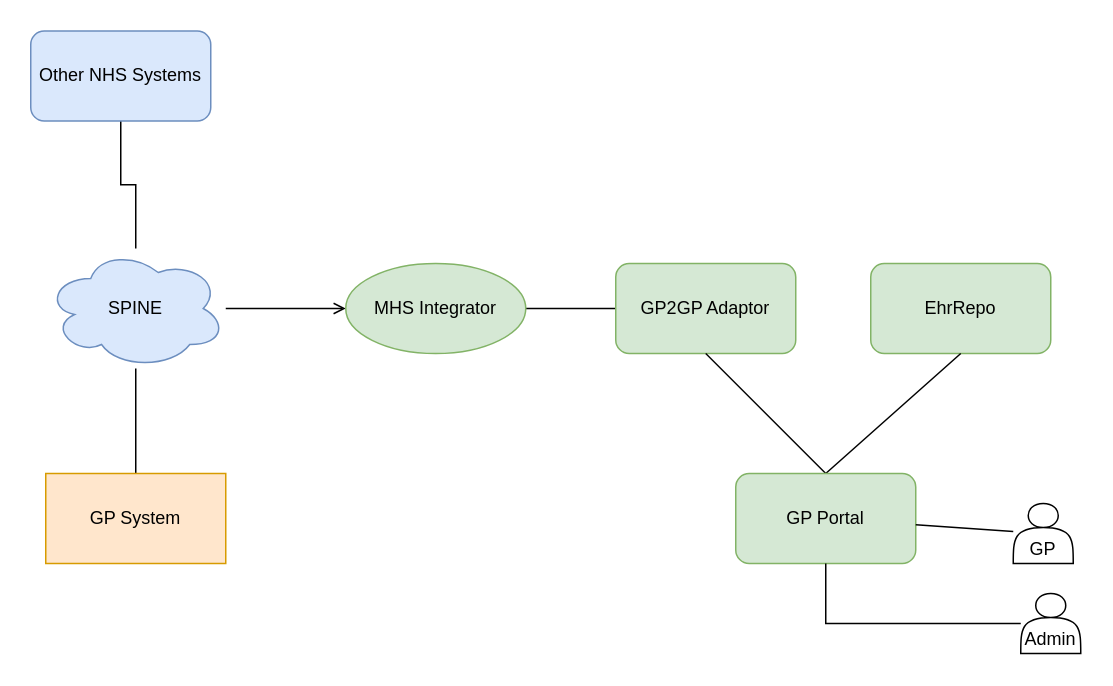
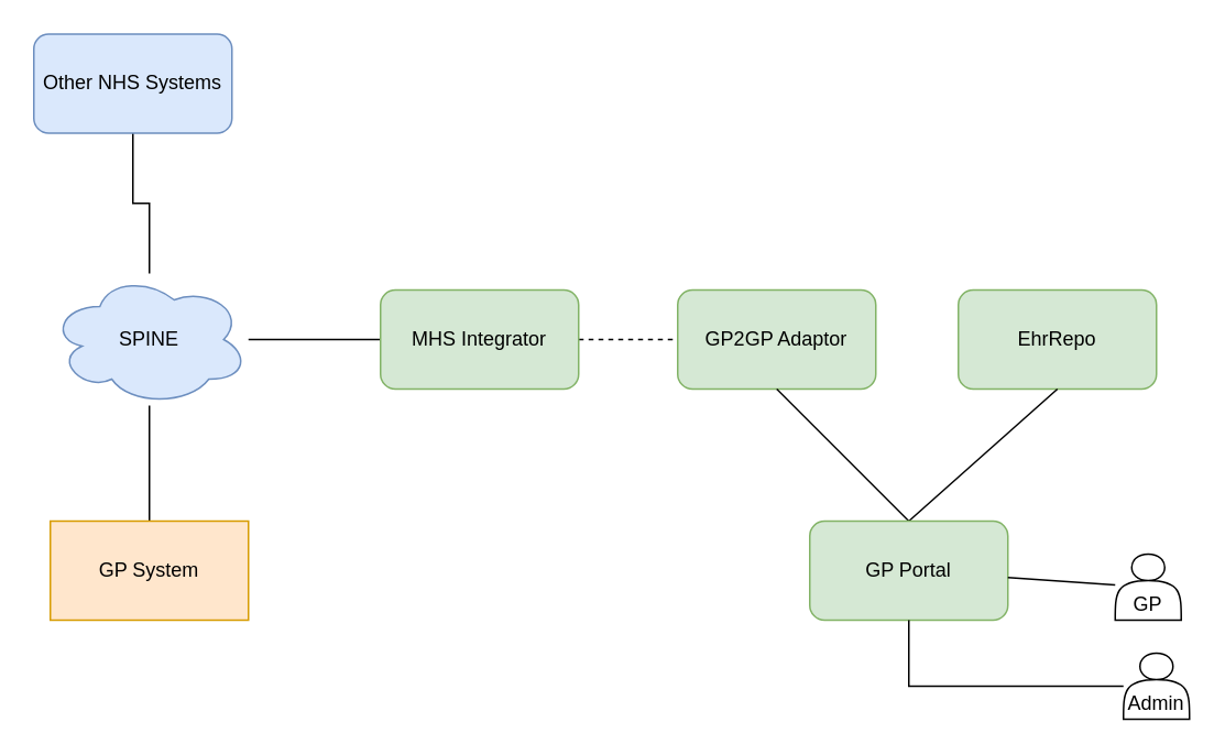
- <mxCell id="2" style="edgeStyle=orthogonalEdgeStyle;rounded=0;orthogonalLoop=1;jettySize=auto;html=1;entryX=0;entryY=0.5;entryDx=0;entryDy=0;endArrow=open;endFill=0;" parent="1" source="4" target="8" edge="1"><mxGeometry relative="1" as="geometry" /></mxCell>
+ <mxCell id="2" style="edgeStyle=orthogonalEdgeStyle;rounded=0;orthogonalLoop=1;jettySize=auto;html=1;entryX=0;entryY=0.5;entryDx=0;entryDy=0;endArrow=none;endFill=0;" parent="1" source="4" target="8" edge="1"><mxGeometry relative="1" as="geometry" /></mxCell>
- <mxCell id="8" value="MHS Integrator" style="ellipse;whiteSpace=wrap;html=1;fillColor=#d5e8d4;strokeColor=#82b366;" parent="1" vertex="1"><mxGeometry x="230" y="175" width="120" height="60" as="geometry" /></mxCell>
+ <mxCell id="8" value="MHS Integrator" style="rounded=1;whiteSpace=wrap;html=1;fillColor=#d5e8d4;strokeColor=#82b366;" parent="1" vertex="1"><mxGeometry x="230" y="175" width="120" height="60" as="geometry" /></mxCell>
- <mxCell id="7" style="edgeStyle=orthogonalEdgeStyle;rounded=0;orthogonalLoop=1;jettySize=auto;html=1;entryX=0;entryY=0.5;entryDx=0;entryDy=0;endArrow=none;endFill=0;" parent="1" source="8" target="9" edge="1"><mxGeometry relative="1" as="geometry" /></mxCell>
+ <mxCell id="7" style="edgeStyle=orthogonalEdgeStyle;rounded=0;orthogonalLoop=1;jettySize=auto;html=1;entryX=0;entryY=0.5;entryDx=0;entryDy=0;endArrow=none;endFill=0;dashed=1;" parent="1" source="8" target="9" edge="1"><mxGeometry relative="1" as="geometry" /></mxCell>
